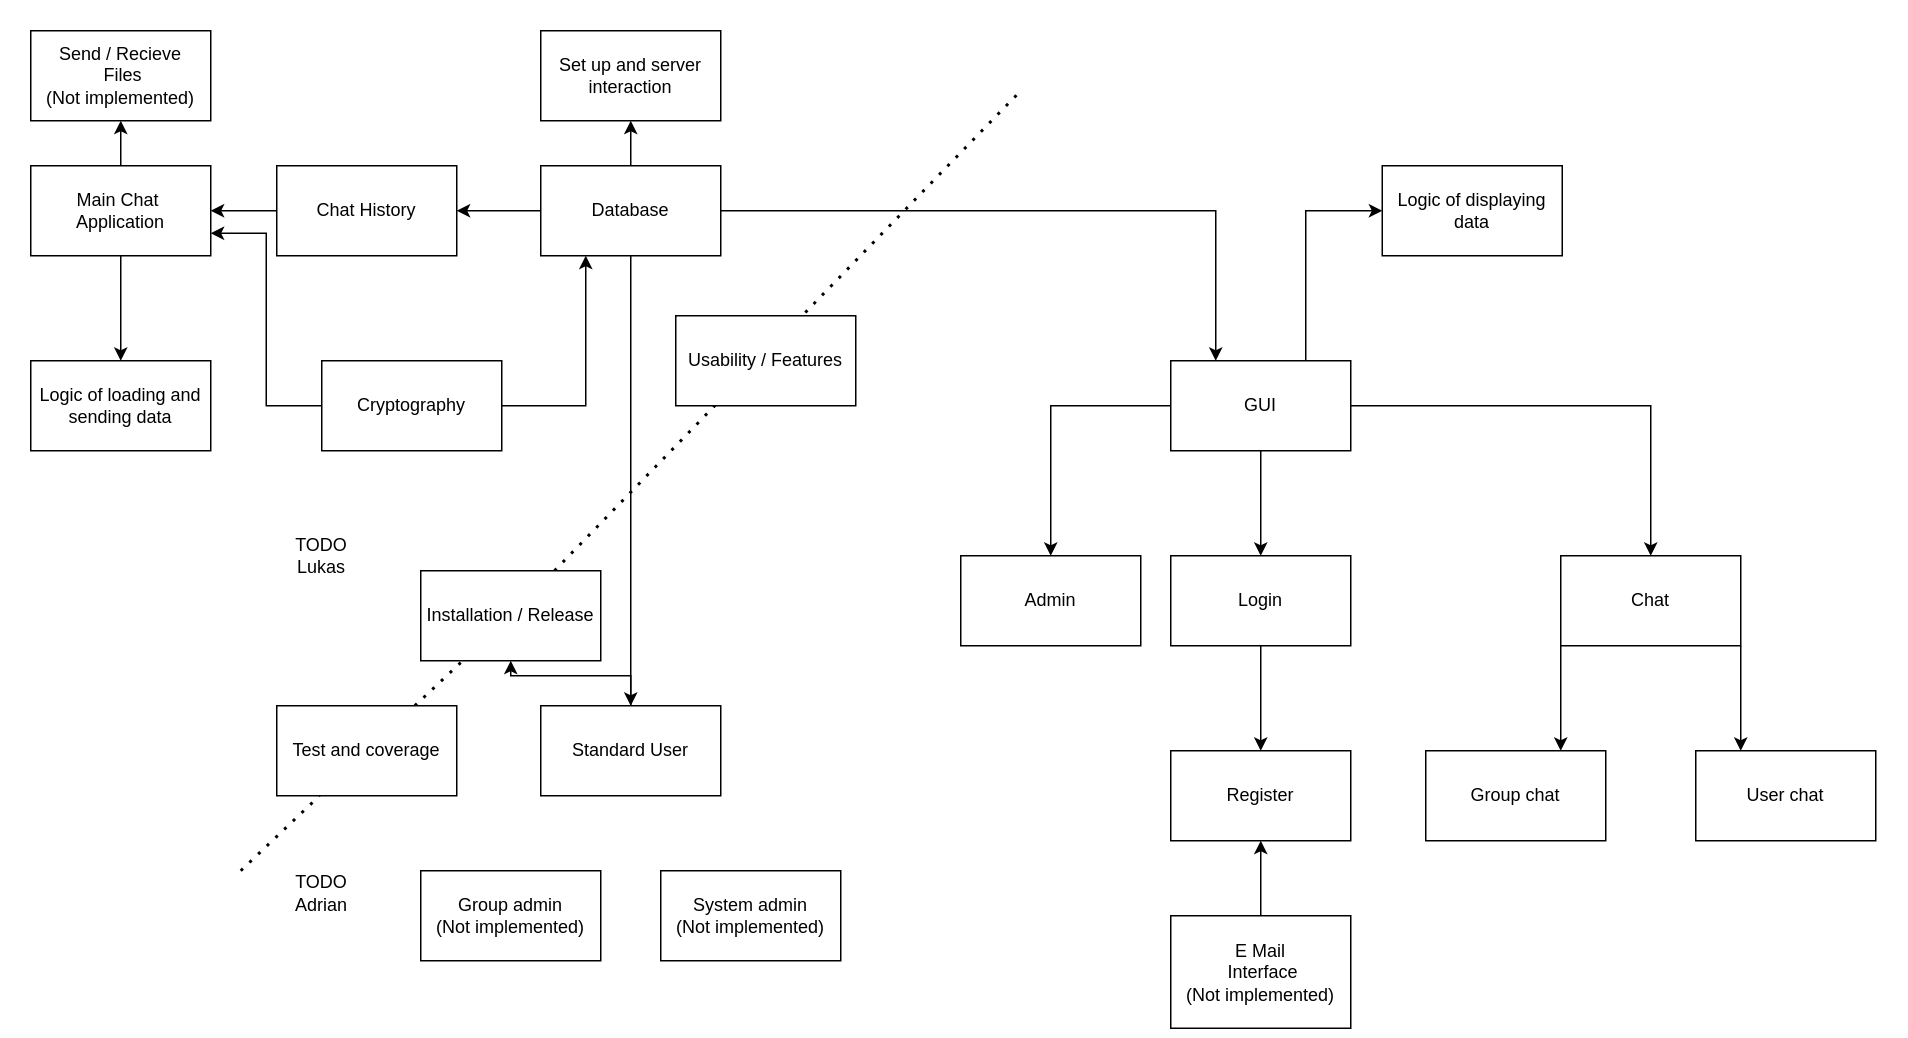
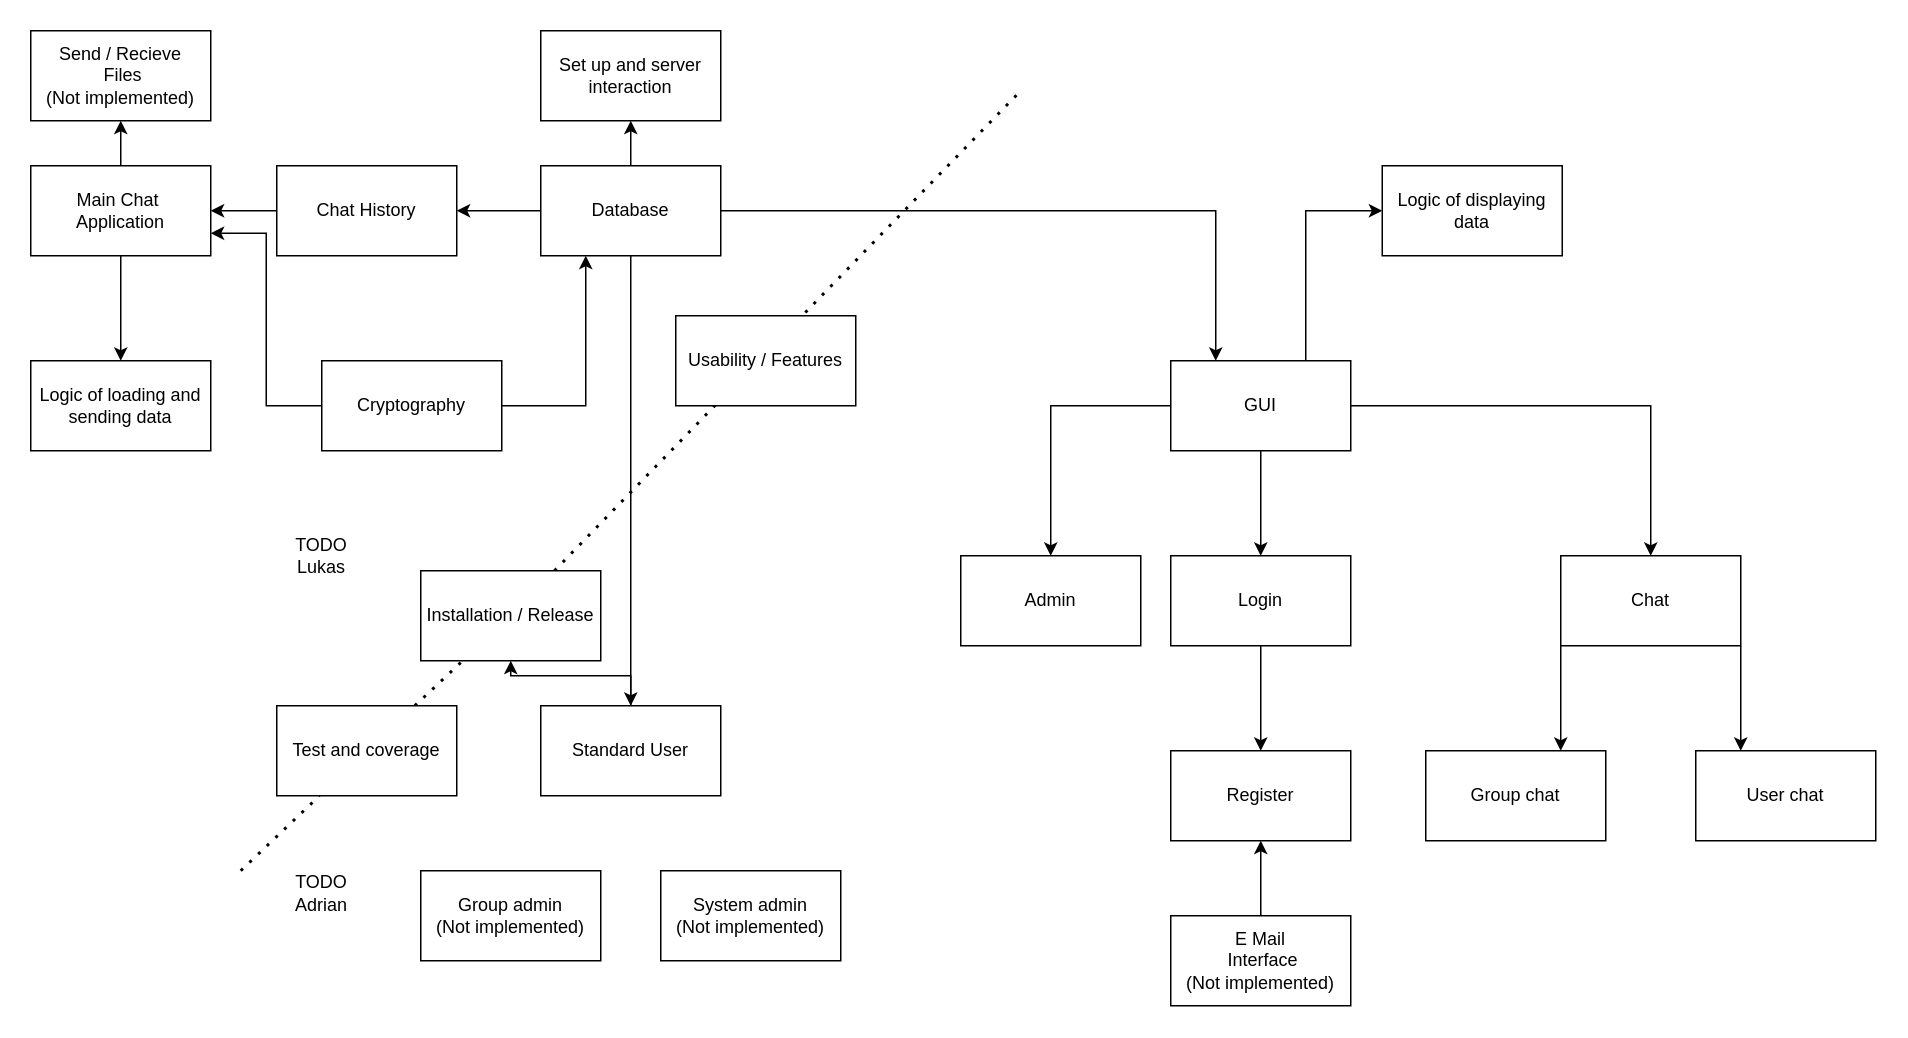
- <mxCell id="30" value="&lt;div&gt;E Mail&lt;/div&gt;&lt;div&gt;&amp;nbsp;Interface&lt;/div&gt;&lt;div&gt;(Not implemented)&lt;br&gt;&lt;/div&gt;" style="rounded=0;whiteSpace=wrap;html=1;" parent="1" vertex="1"><mxGeometry x="780" y="610" width="120" height="75" as="geometry" /></mxCell>
+ <mxCell id="30" value="&lt;div&gt;E Mail&lt;/div&gt;&lt;div&gt;&amp;nbsp;Interface&lt;/div&gt;&lt;div&gt;(Not implemented)&lt;br&gt;&lt;/div&gt;" style="rounded=0;whiteSpace=wrap;html=1;" parent="1" vertex="1"><mxGeometry x="780" y="610" width="120" height="60" as="geometry" /></mxCell>
